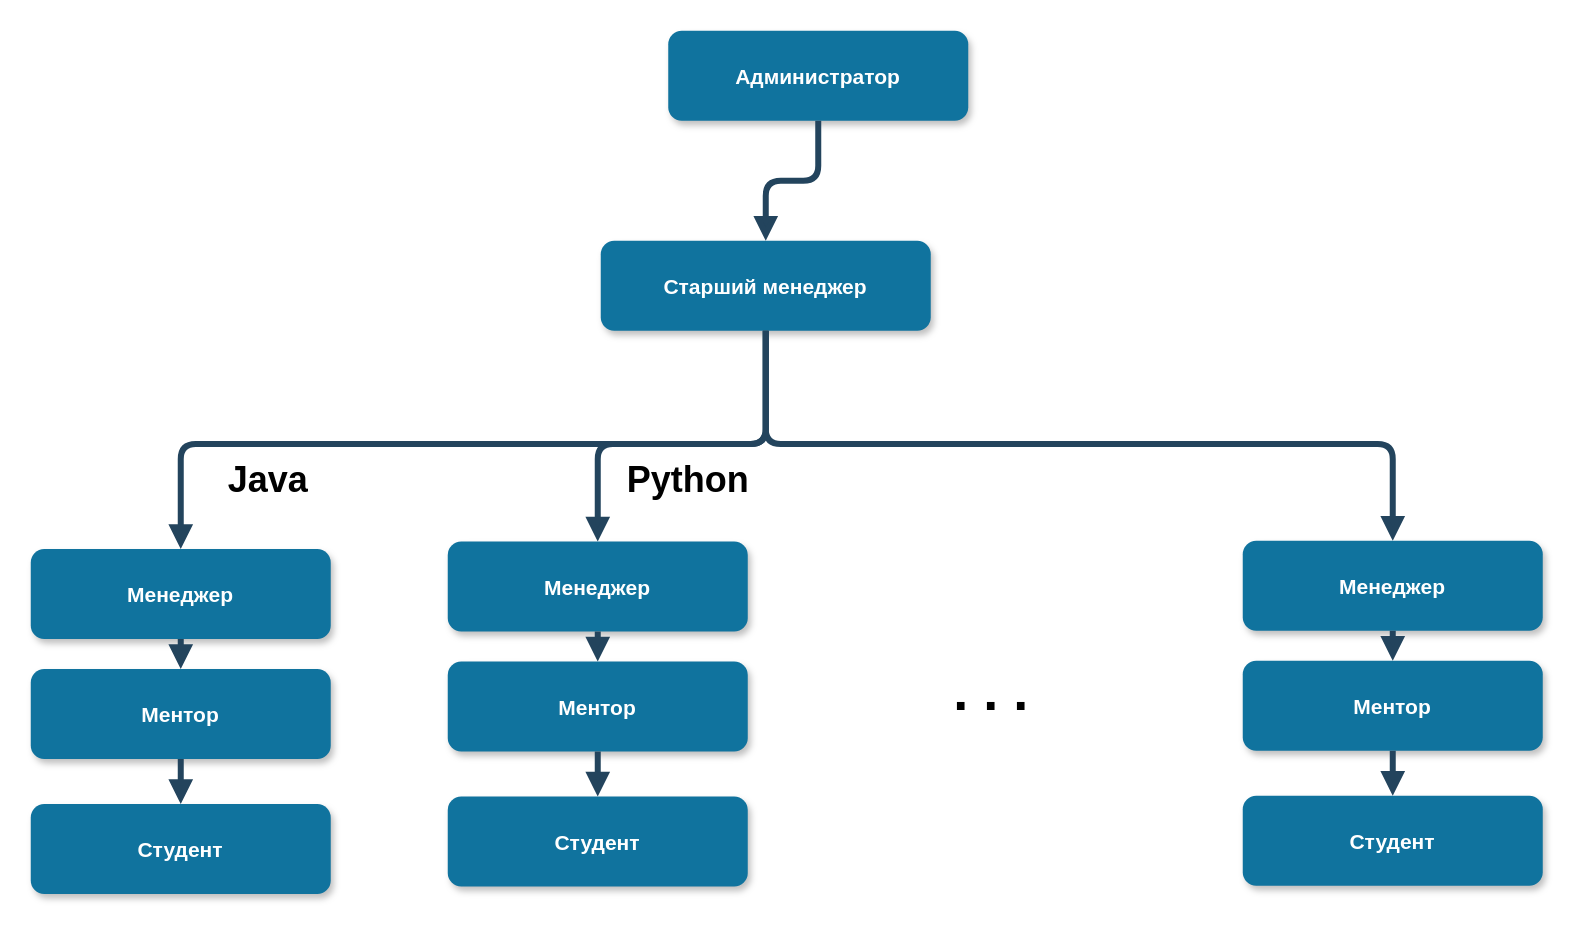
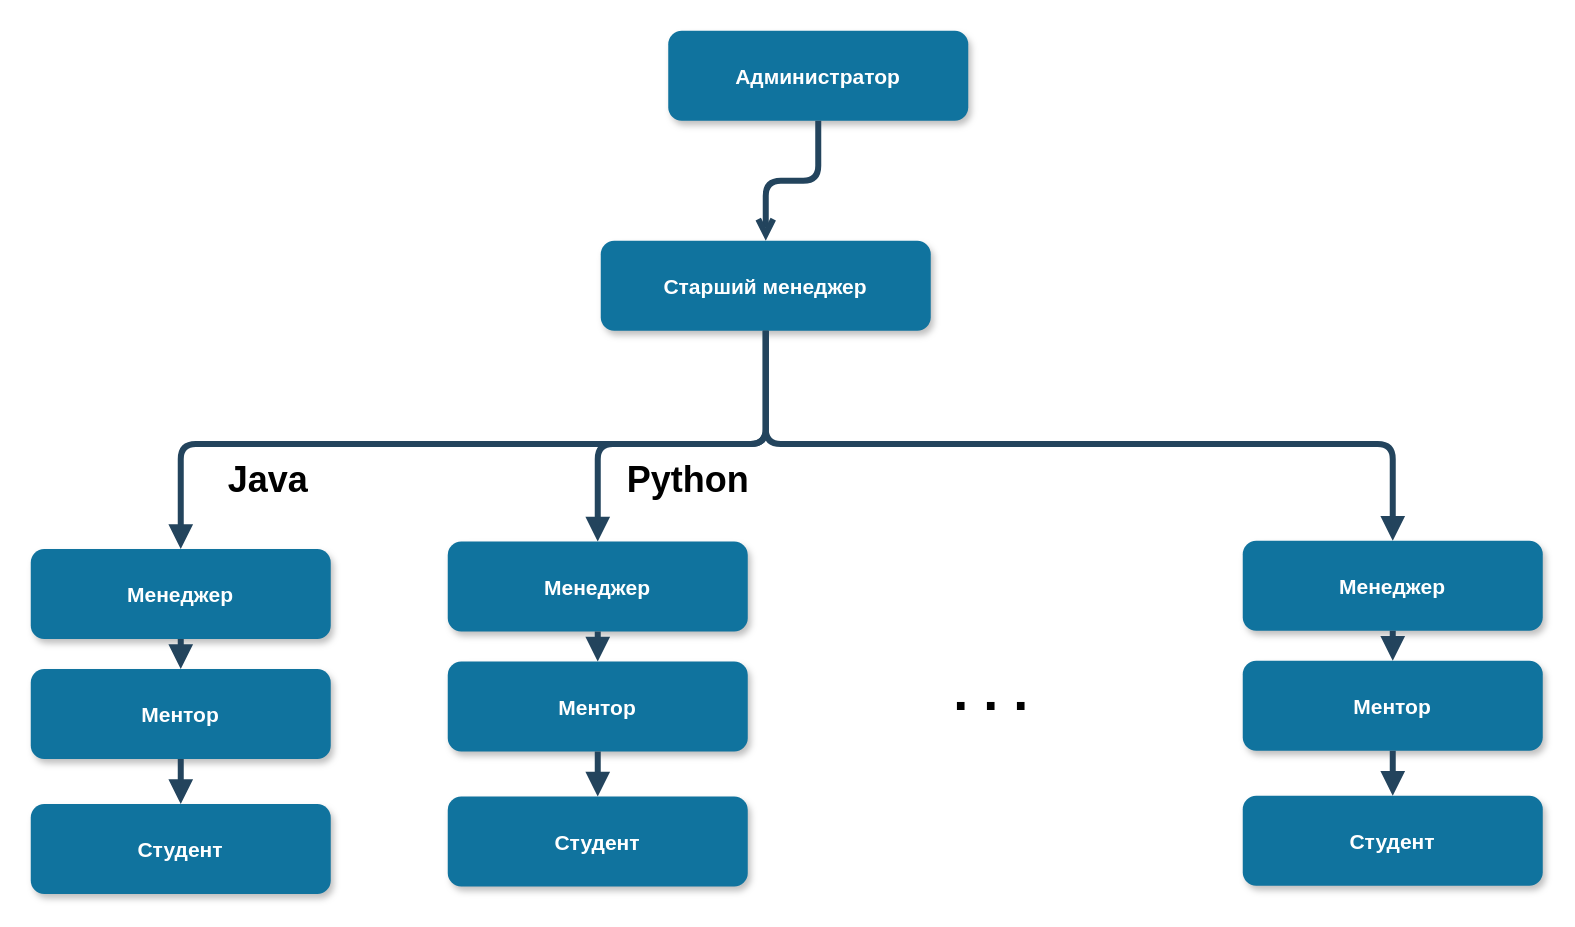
- <mxCell id="7" value="" style="edgeStyle=elbowEdgeStyle;elbow=vertical;strokeWidth=4;endArrow=block;endFill=1;fontStyle=1;strokeColor=#23445D;" parent="1" source="2" target="3" edge="1"><mxGeometry x="120" y="165.5" width="100" height="100" as="geometry"><mxPoint x="-240" y="5.5" as="sourcePoint" /><mxPoint x="-140" y="-94.5" as="targetPoint" /></mxGeometry></mxCell>
+ <mxCell id="7" value="" style="edgeStyle=elbowEdgeStyle;elbow=vertical;strokeWidth=4;endArrow=open;endFill=1;fontStyle=1;strokeColor=#23445D;" parent="1" source="2" target="3" edge="1"><mxGeometry x="120" y="165.5" width="100" height="100" as="geometry"><mxPoint x="-240" y="5.5" as="sourcePoint" /><mxPoint x="-140" y="-94.5" as="targetPoint" /></mxGeometry></mxCell>
